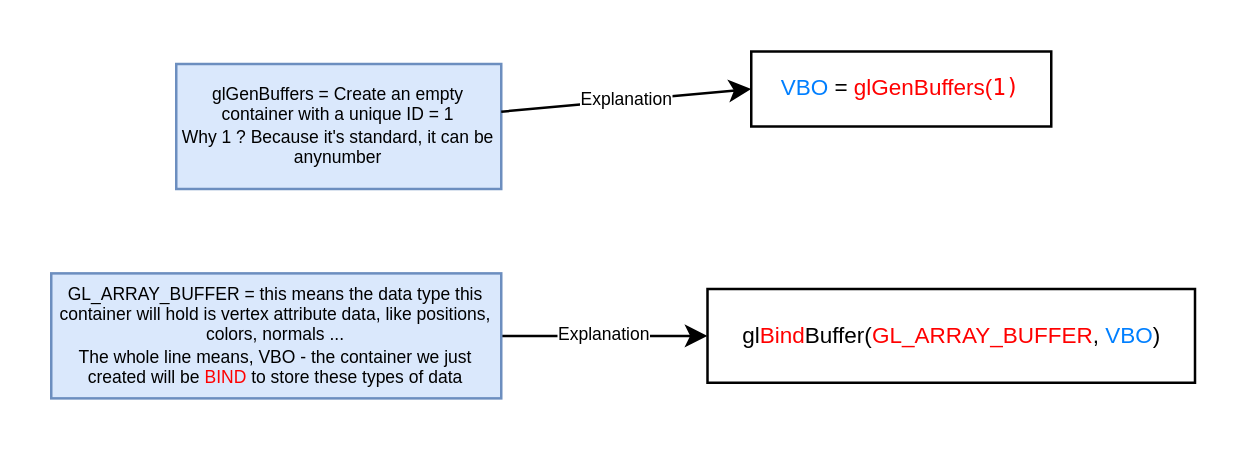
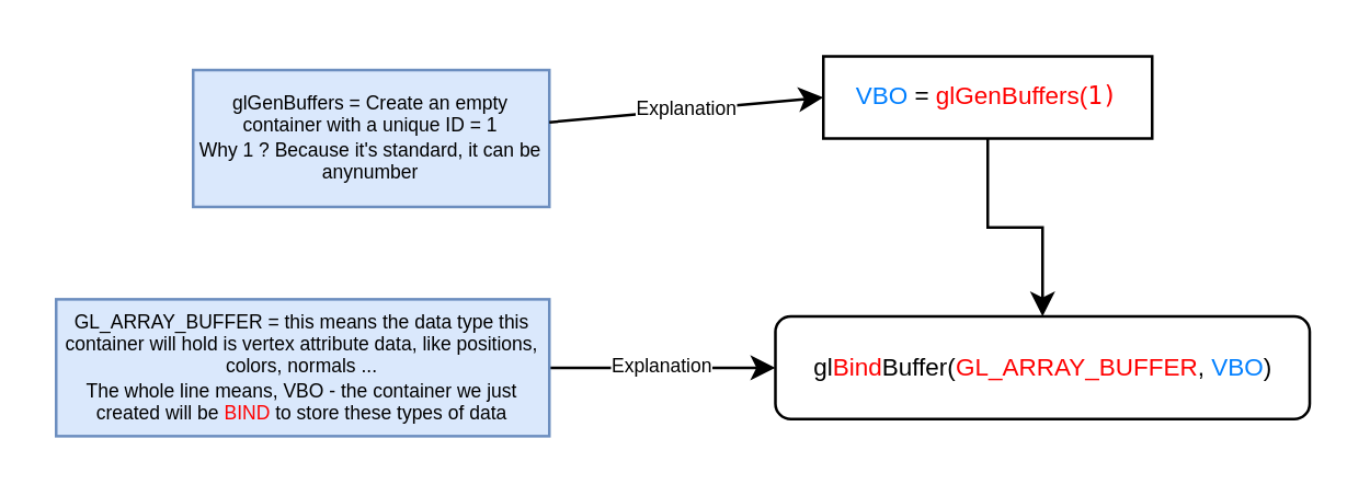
+ <mxCell id="2" style="edgeStyle=orthogonalEdgeStyle;rounded=0;orthogonalLoop=1;jettySize=auto;html=1;entryX=0.5;entryY=0;entryDx=0;entryDy=0;" edge="1" parent="1" source="3" target="6"><mxGeometry relative="1" as="geometry" /></mxCell>
- <mxCell id="6" value="gl&lt;font color=&quot;#ff0000&quot;&gt;Bind&lt;/font&gt;Buffer(&lt;font color=&quot;#ff0000&quot;&gt;GL_ARRAY_BUFFER&lt;/font&gt;, &lt;font color=&quot;#007fff&quot;&gt;VBO&lt;/font&gt;)" style="rounded=0;whiteSpace=wrap;html=1;fontSize=9;" vertex="1" parent="1"><mxGeometry x="282.5" y="115" width="195" height="37.5" as="geometry" /></mxCell>
+ <mxCell id="6" value="gl&lt;font color=&quot;#ff0000&quot;&gt;Bind&lt;/font&gt;Buffer(&lt;font color=&quot;#ff0000&quot;&gt;GL_ARRAY_BUFFER&lt;/font&gt;, &lt;font color=&quot;#007fff&quot;&gt;VBO&lt;/font&gt;)" style="whiteSpace=wrap;html=1;fontSize=9;rounded=1;" vertex="1" parent="1"><mxGeometry x="282.5" y="115" width="195" height="37.5" as="geometry" /></mxCell>
